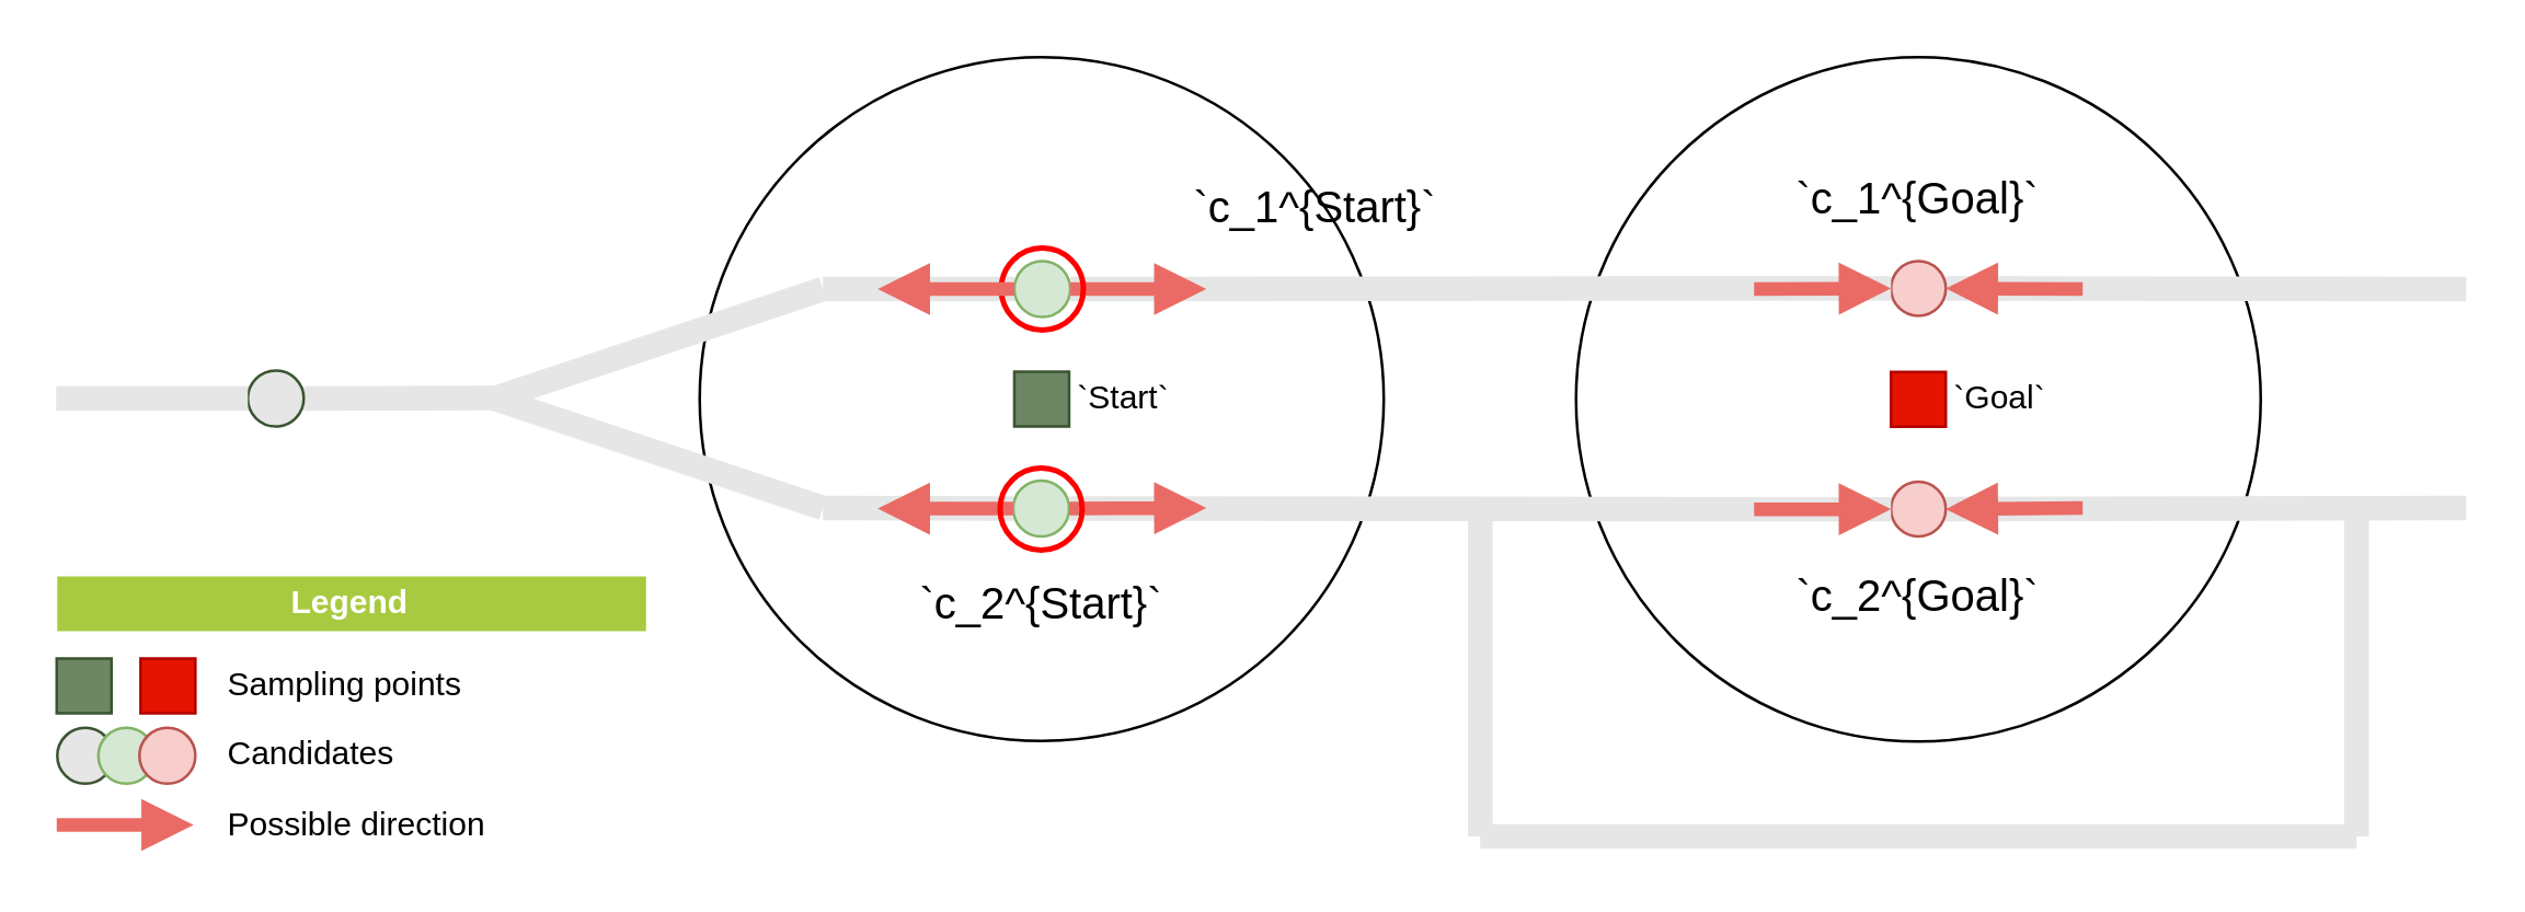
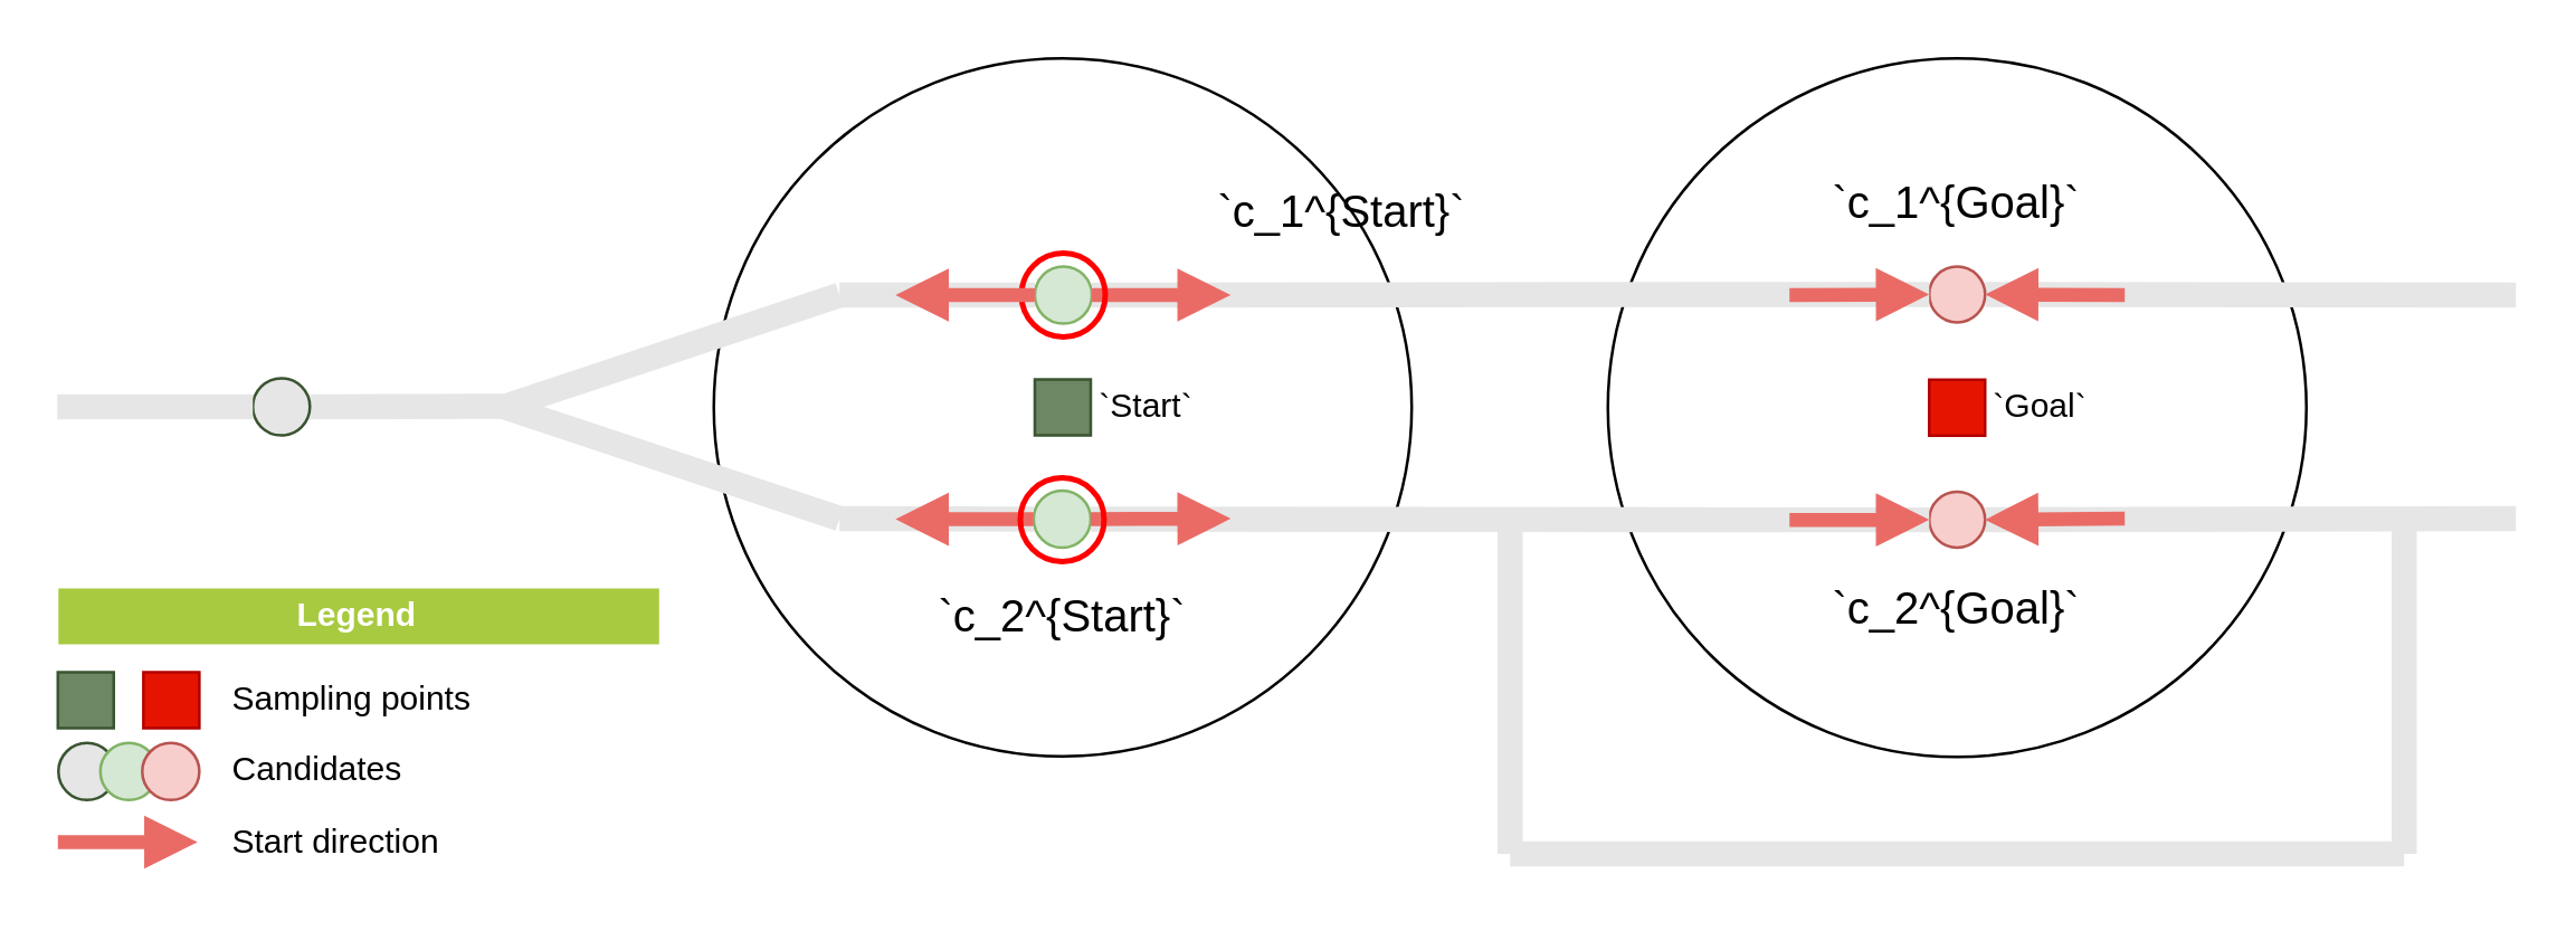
- <mxCell id="29" value="&lt;span style=&quot;text-align: right&quot;&gt;Possible direction&lt;/span&gt;" style="text;html=1;strokeColor=none;fillColor=none;align=left;verticalAlign=middle;whiteSpace=wrap;rounded=0;" parent="1" vertex="1"><mxGeometry x="80.84" y="291" width="99.37" height="20" as="geometry" /></mxCell>
+ <mxCell id="29" value="&lt;span style=&quot;text-align: right&quot;&gt;Start direction&lt;/span&gt;" style="text;html=1;strokeColor=none;fillColor=none;align=left;verticalAlign=middle;whiteSpace=wrap;rounded=0;" parent="1" vertex="1"><mxGeometry x="80.84" y="291" width="99.37" height="20" as="geometry" /></mxCell>
